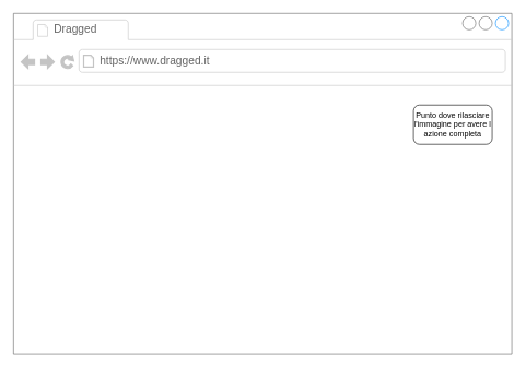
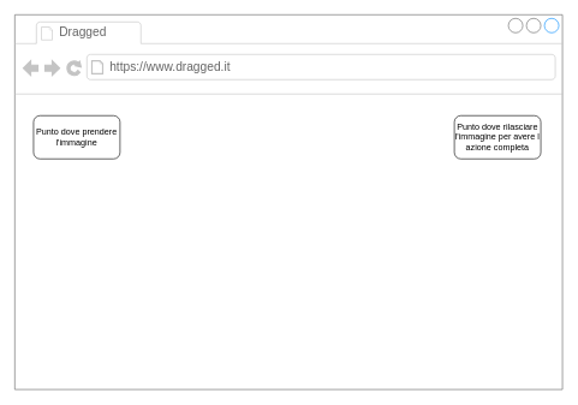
+ <mxCell id="5" value="Punto dove prendere l'immagine" style="rounded=1;whiteSpace=wrap;html=1;" vertex="1" parent="2"><mxGeometry x="26" y="140" width="120" height="60" as="geometry" /></mxCell>
